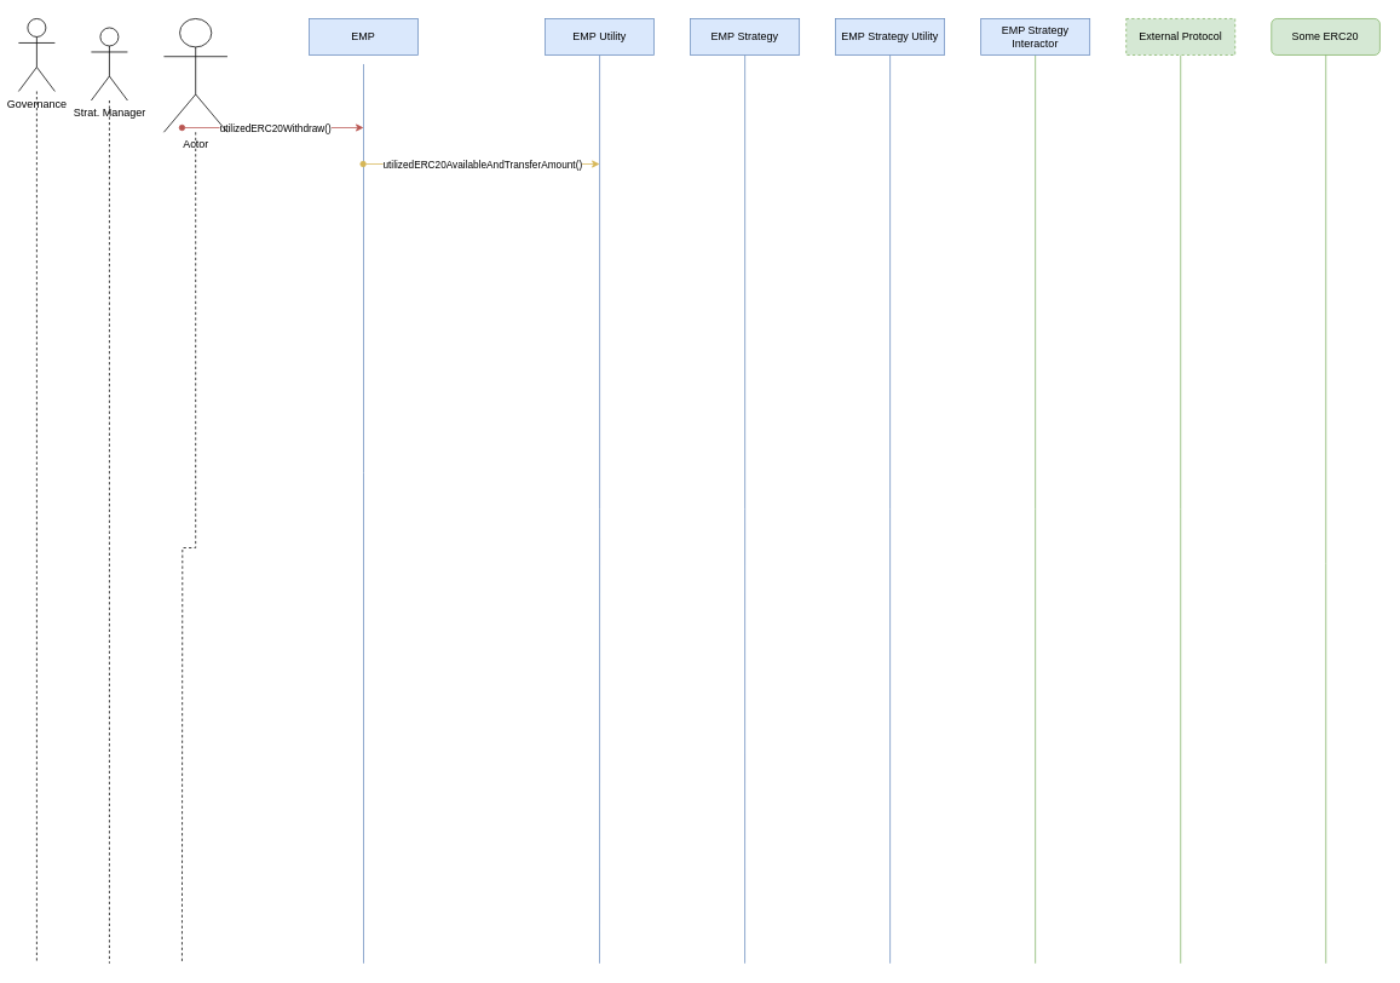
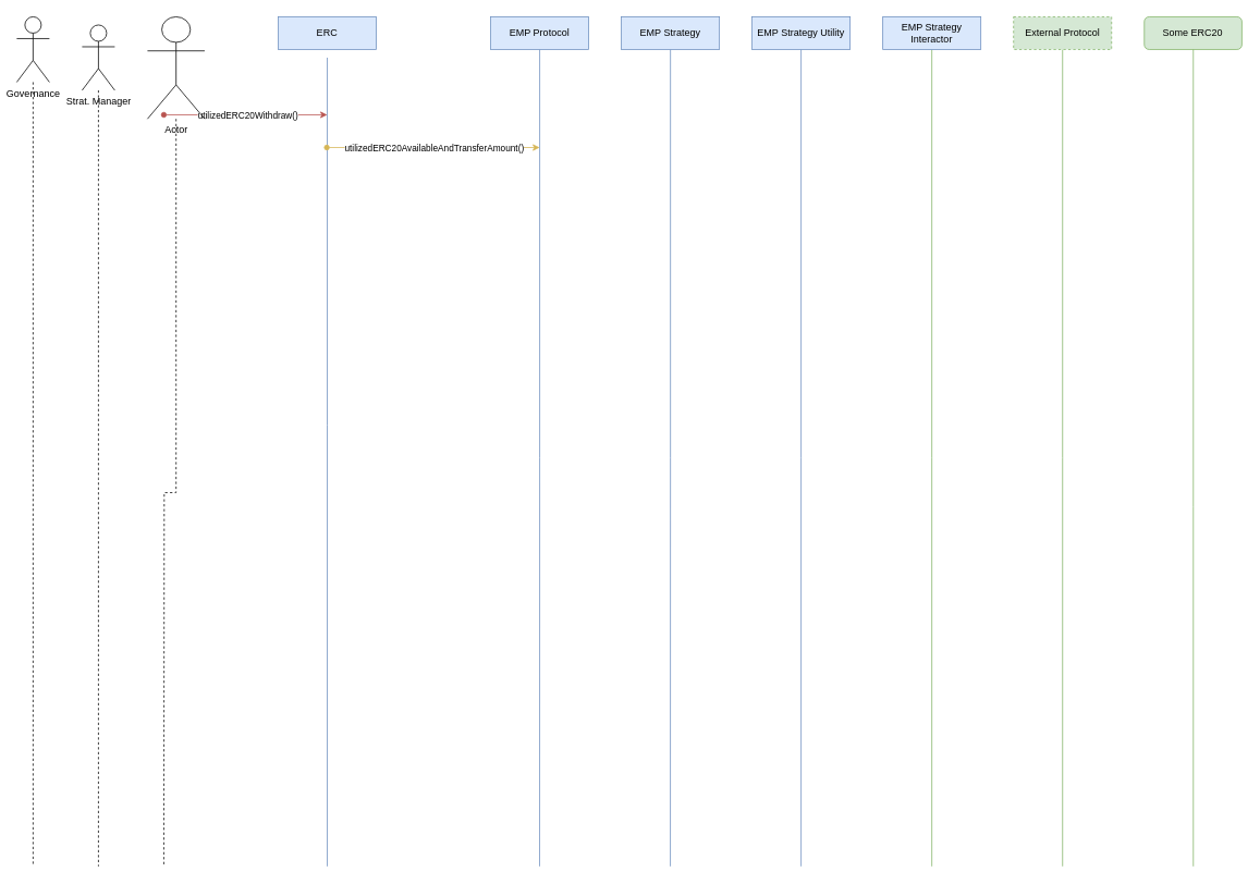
- <mxCell id="3" value="EMP" style="rounded=0;whiteSpace=wrap;html=1;fillColor=#dae8fc;strokeColor=#6c8ebf;" vertex="1" parent="1"><mxGeometry x="340" y="20" width="120" height="40" as="geometry" /></mxCell>
+ <mxCell id="3" value="ERC" style="rounded=0;whiteSpace=wrap;html=1;fillColor=#dae8fc;strokeColor=#6c8ebf;" vertex="1" parent="1"><mxGeometry x="340" y="20" width="120" height="40" as="geometry" /></mxCell>
- <mxCell id="17" value="EMP Utility" style="rounded=0;whiteSpace=wrap;html=1;fillColor=#dae8fc;strokeColor=#6c8ebf;" vertex="1" parent="1"><mxGeometry x="600" y="20" width="120" height="40" as="geometry" /></mxCell>
+ <mxCell id="17" value="EMP Protocol" style="rounded=0;whiteSpace=wrap;html=1;fillColor=#dae8fc;strokeColor=#6c8ebf;" vertex="1" parent="1"><mxGeometry x="600" y="20" width="120" height="40" as="geometry" /></mxCell>
